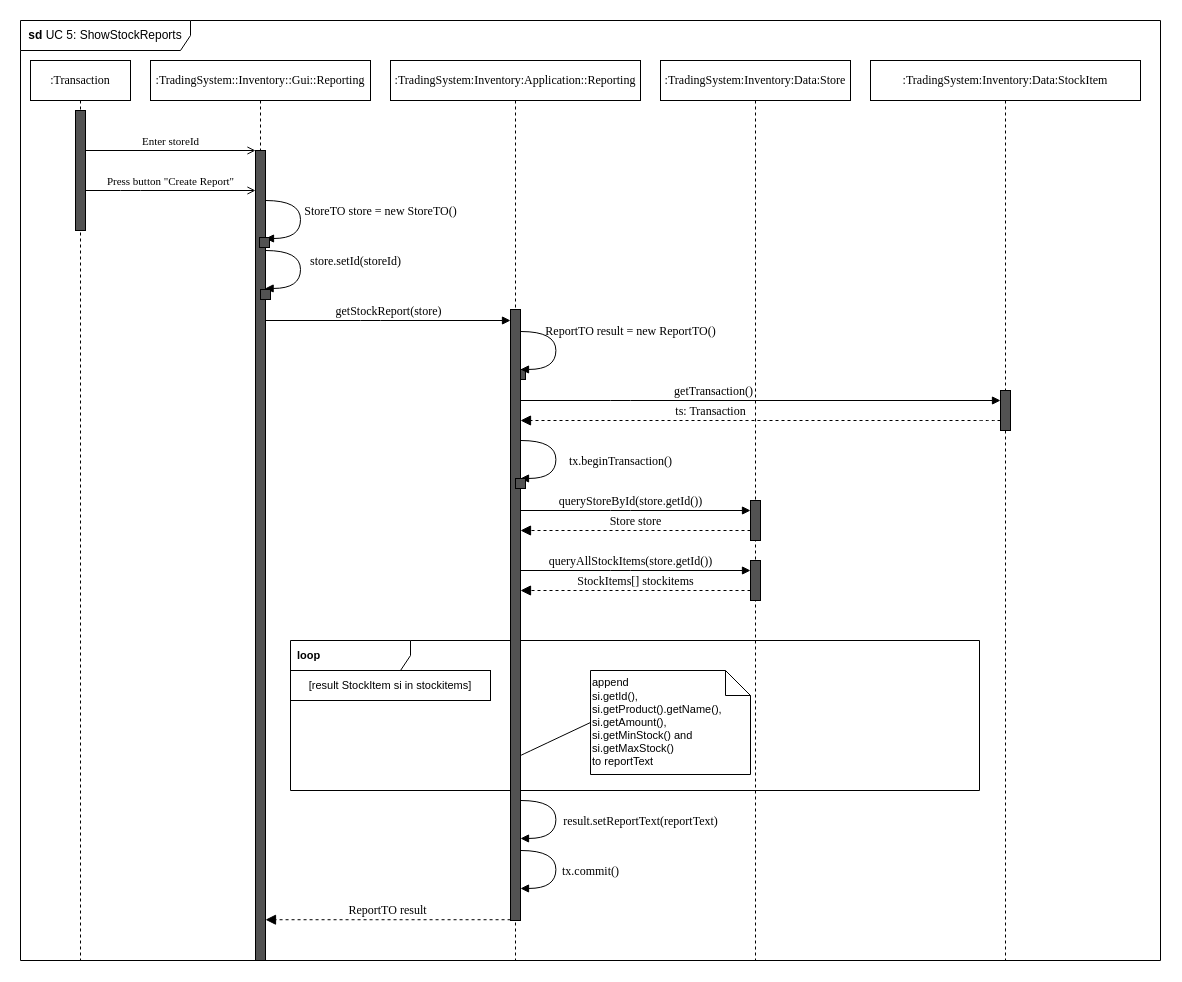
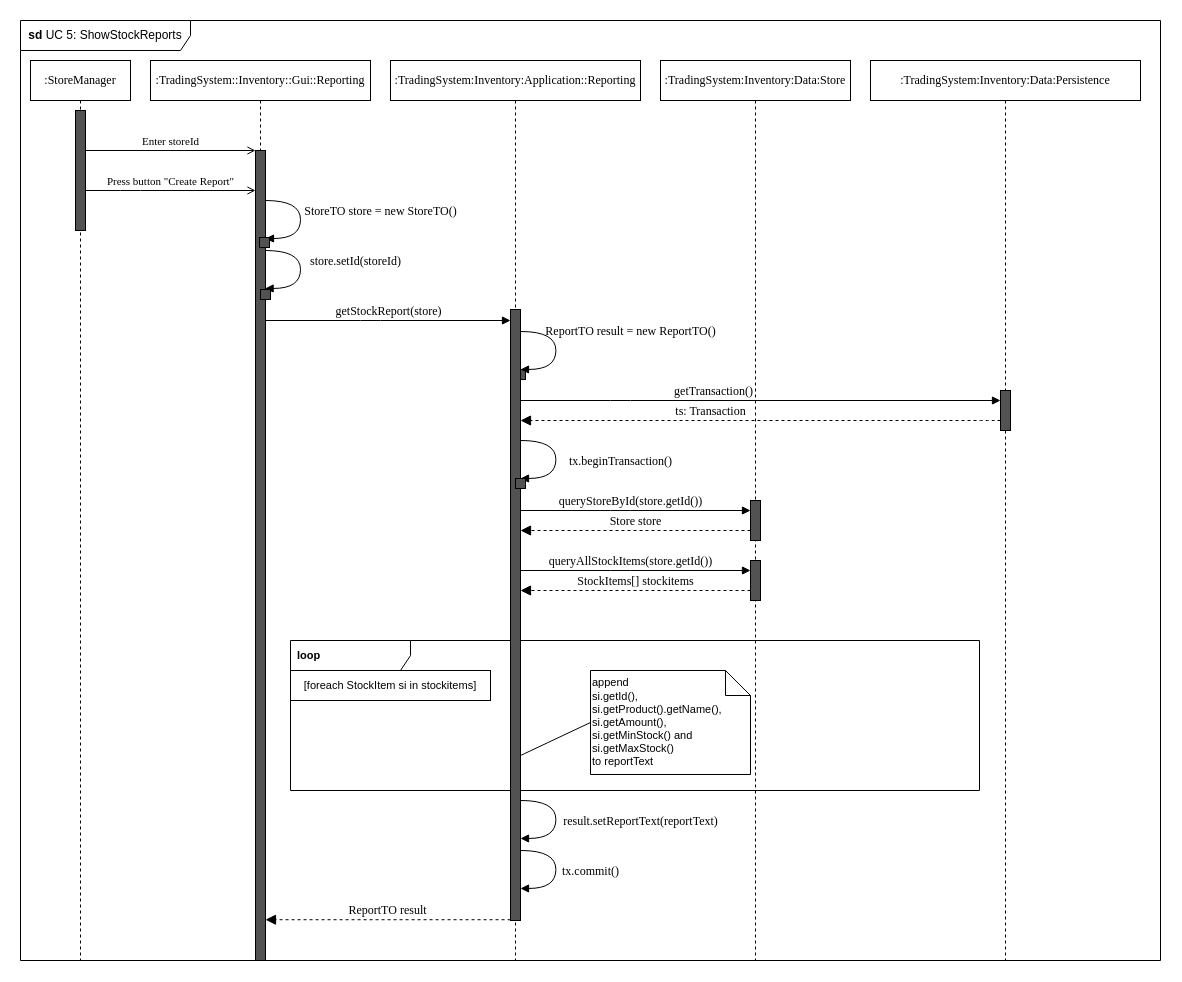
- <mxCell id="24" value=":Transaction" style="shape=umlLifeline;perimeter=lifelinePerimeter;whiteSpace=wrap;html=1;container=1;collapsible=0;recursiveResize=0;outlineConnect=0;rounded=0;shadow=0;comic=0;labelBackgroundColor=none;strokeWidth=1;fontFamily=Verdana;fontSize=12;align=center;direction=east;fillColor=default;strokeColor=default;fontColor=default;" parent="1" vertex="1"><mxGeometry x="30" y="60" width="100" height="900" as="geometry" /></mxCell>
+ <mxCell id="24" value=":StoreManager" style="shape=umlLifeline;perimeter=lifelinePerimeter;whiteSpace=wrap;html=1;container=1;collapsible=0;recursiveResize=0;outlineConnect=0;rounded=0;shadow=0;comic=0;labelBackgroundColor=none;strokeWidth=1;fontFamily=Verdana;fontSize=12;align=center;direction=east;fillColor=default;strokeColor=default;fontColor=default;" parent="1" vertex="1"><mxGeometry x="30" y="60" width="100" height="900" as="geometry" /></mxCell>
- <mxCell id="4" value=":TradingSystem:Inventory:Data:StockItem" style="shape=umlLifeline;perimeter=lifelinePerimeter;whiteSpace=wrap;html=1;container=1;collapsible=0;recursiveResize=0;outlineConnect=0;rounded=0;shadow=0;comic=0;labelBackgroundColor=none;strokeWidth=1;fontFamily=Verdana;fontSize=12;align=center;direction=east;fillColor=default;strokeColor=default;fontColor=default;" parent="1" vertex="1"><mxGeometry x="870" y="60" width="270" height="900" as="geometry" /></mxCell>
+ <mxCell id="4" value=":TradingSystem:Inventory:Data:Persistence" style="shape=umlLifeline;perimeter=lifelinePerimeter;whiteSpace=wrap;html=1;container=1;collapsible=0;recursiveResize=0;outlineConnect=0;rounded=0;shadow=0;comic=0;labelBackgroundColor=none;strokeWidth=1;fontFamily=Verdana;fontSize=12;align=center;direction=east;fillColor=default;strokeColor=default;fontColor=default;" parent="1" vertex="1"><mxGeometry x="870" y="60" width="270" height="900" as="geometry" /></mxCell>
- <mxCell id="32" value="[result StockItem si in stockitems]" style="text;html=1;strokeColor=default;fillColor=default;align=center;verticalAlign=middle;whiteSpace=wrap;rounded=0;fontSize=11;fontColor=default;" parent="1" vertex="1"><mxGeometry x="290" y="670" width="200" height="30" as="geometry" /></mxCell>
+ <mxCell id="32" value="[foreach StockItem si in stockitems]" style="text;html=1;strokeColor=default;fillColor=default;align=center;verticalAlign=middle;whiteSpace=wrap;rounded=0;fontSize=11;fontColor=default;" parent="1" vertex="1"><mxGeometry x="290" y="670" width="200" height="30" as="geometry" /></mxCell>
